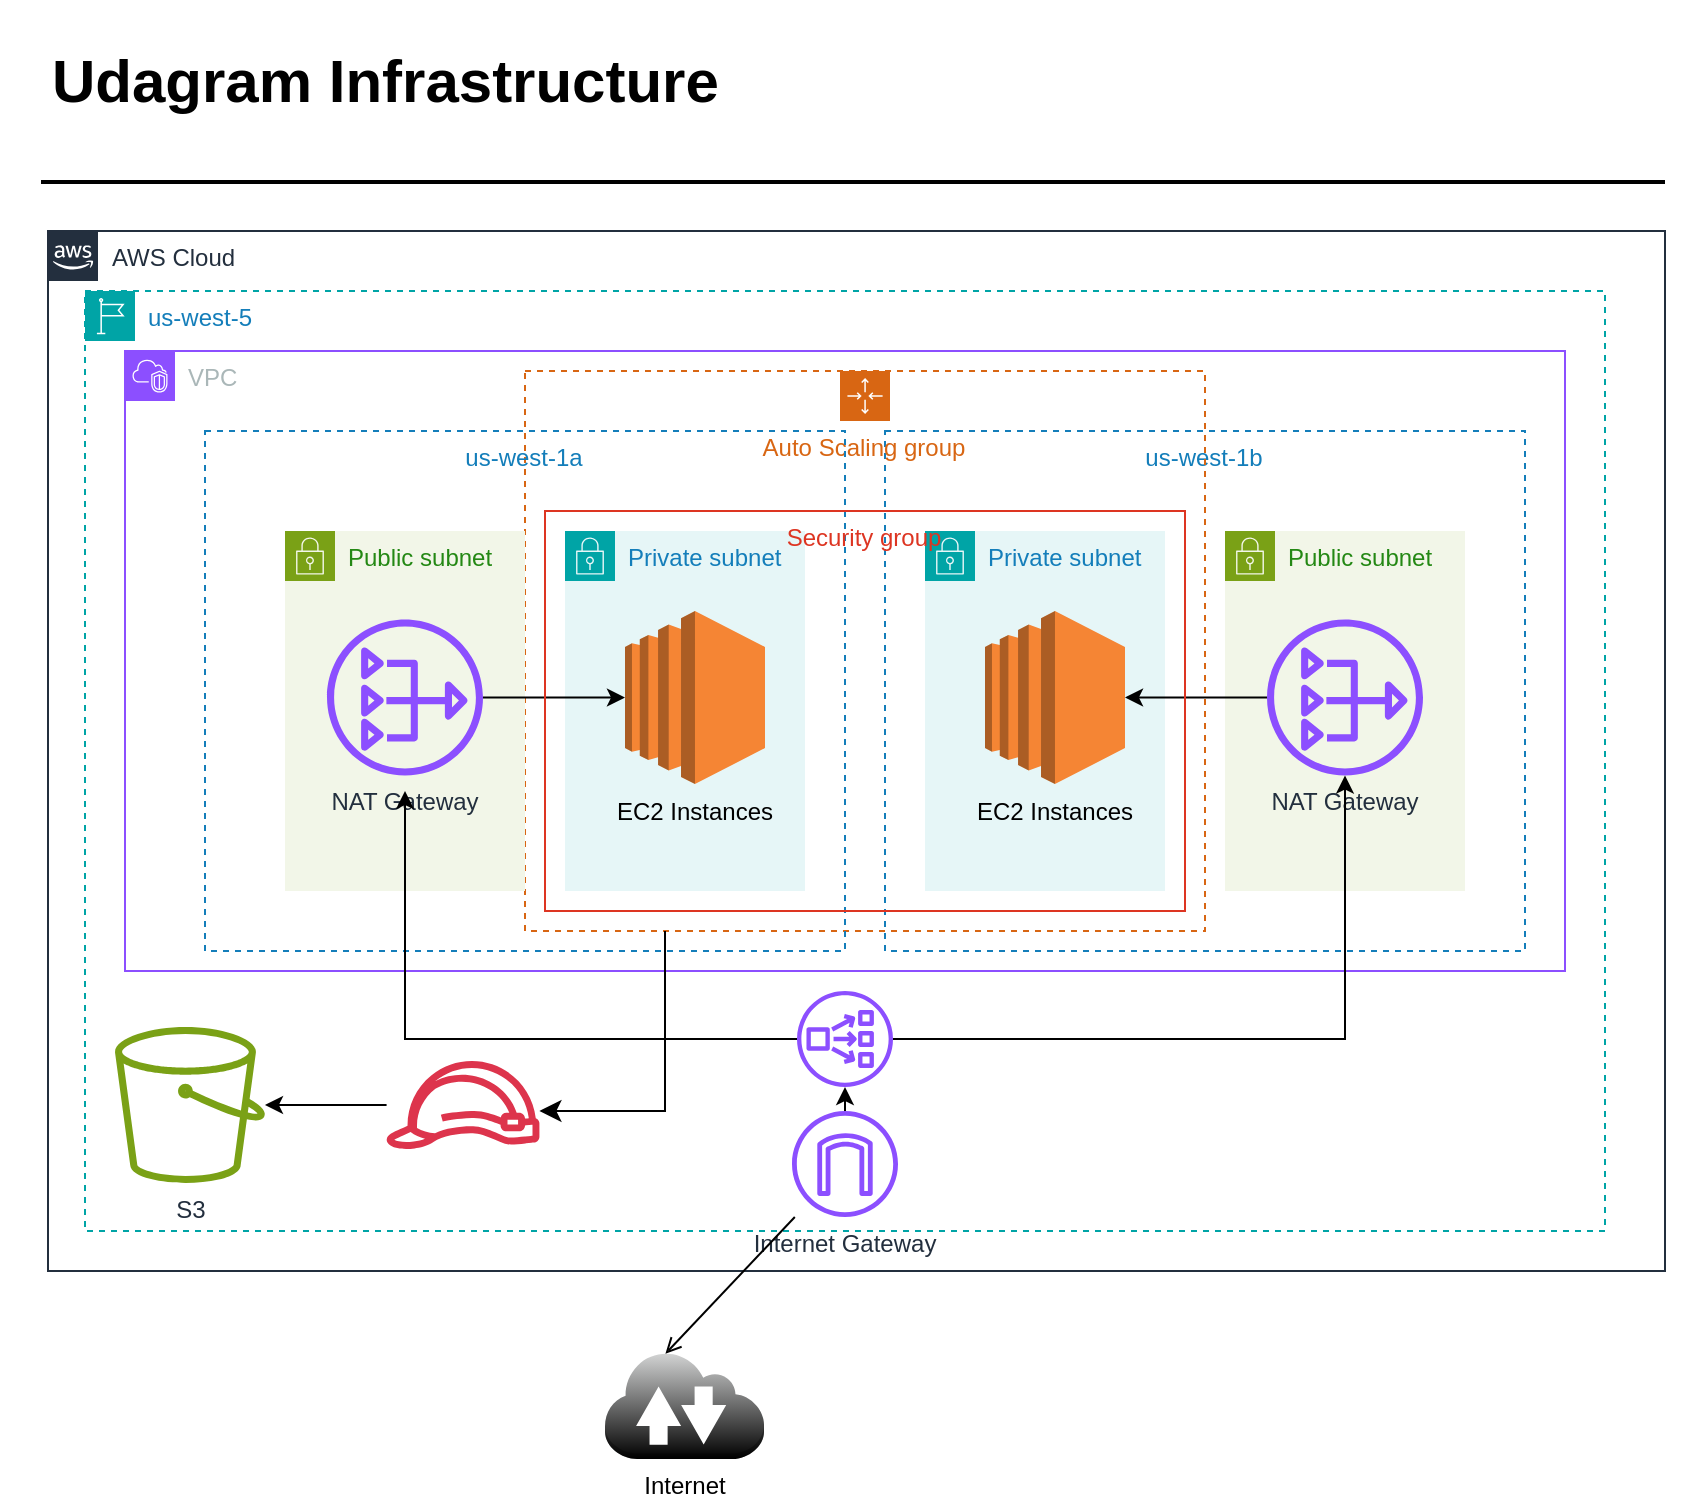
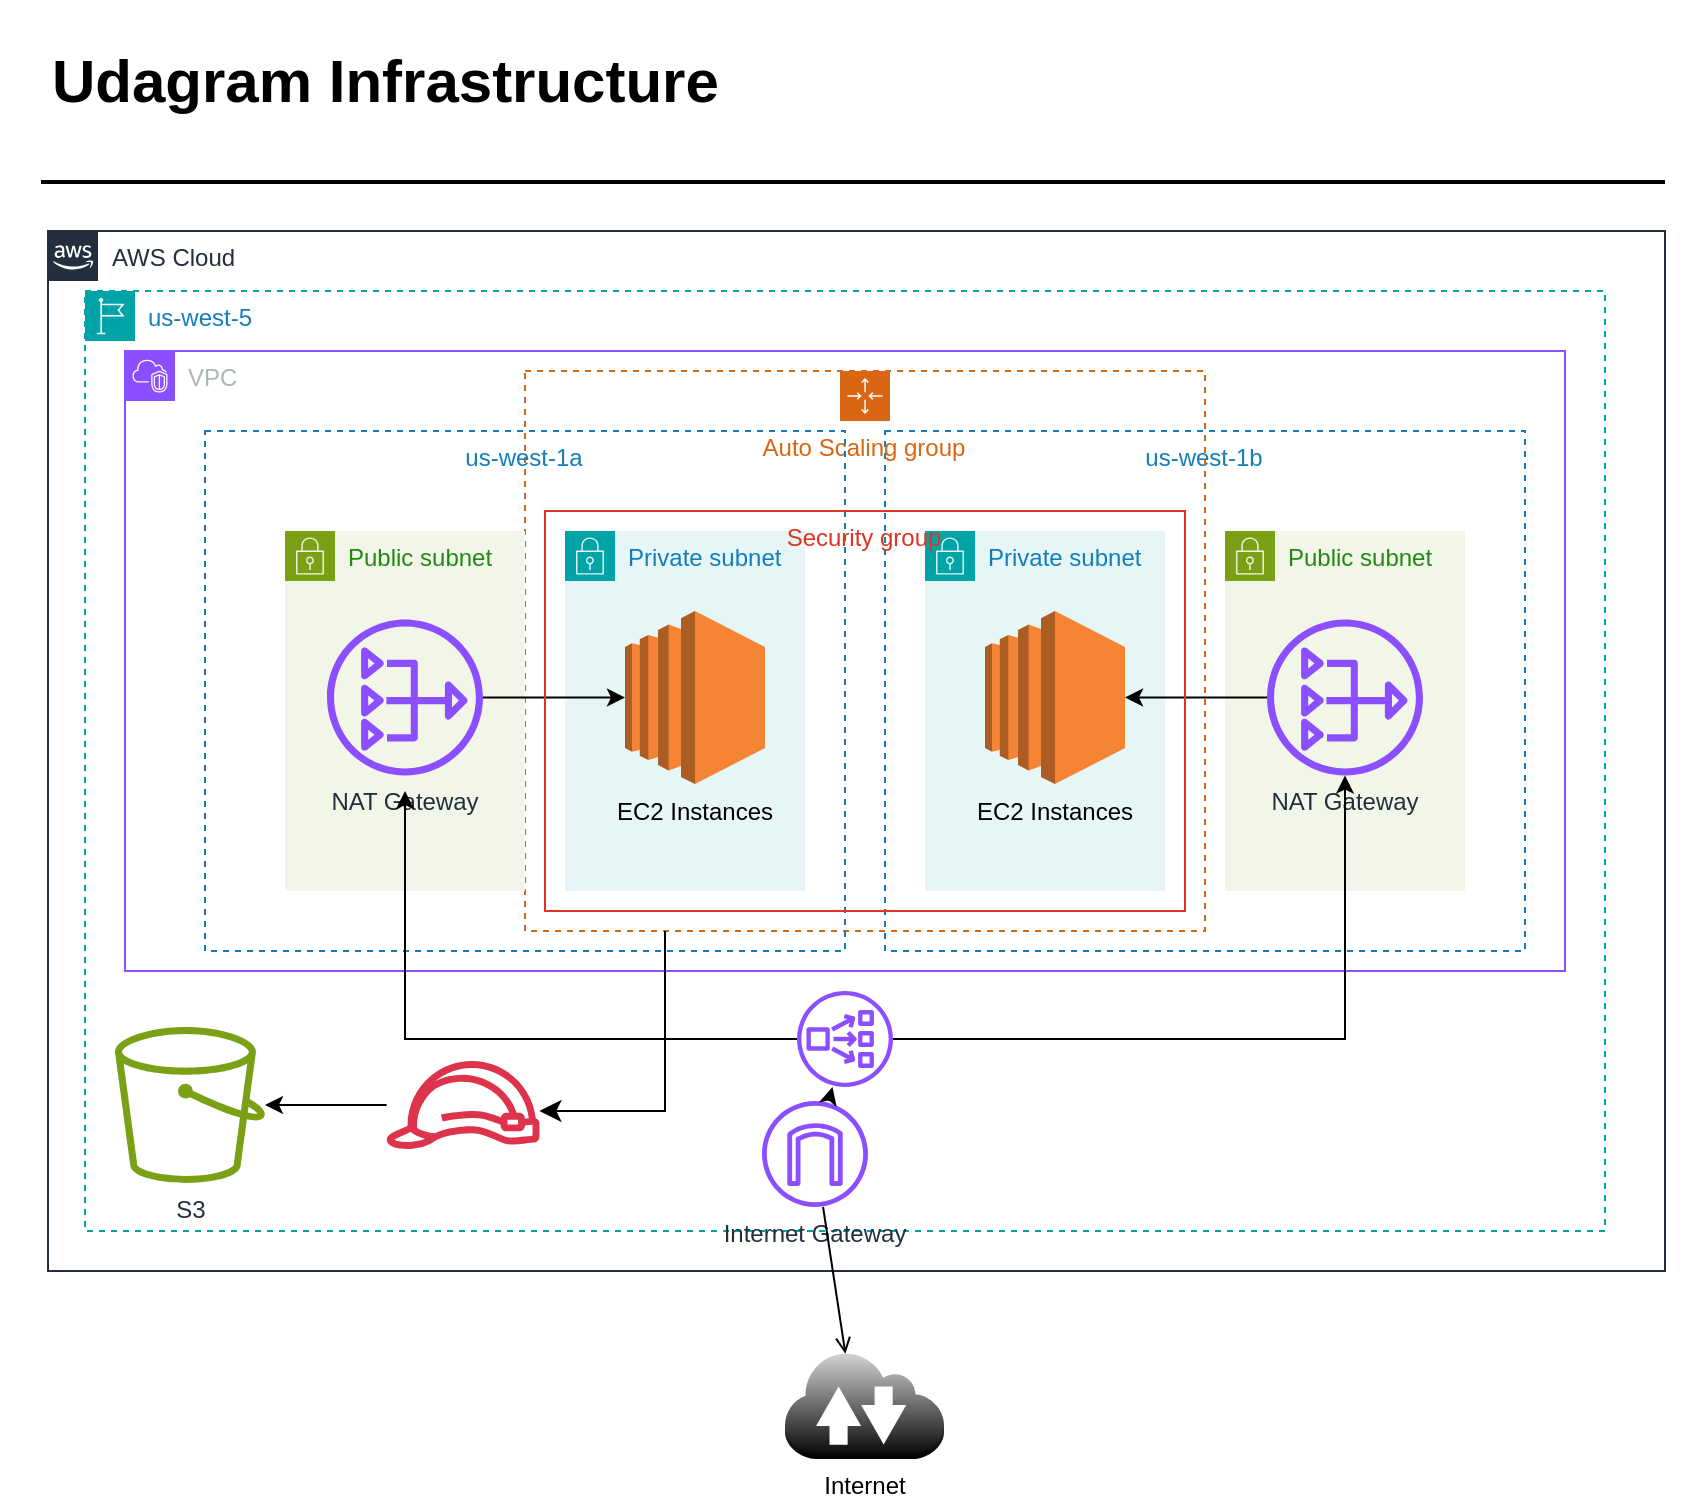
- <mxCell id="6" value="Internet Gateway" style="sketch=0;outlineConnect=0;fontColor=#232F3E;gradientColor=none;fillColor=#8C4FFF;strokeColor=none;dashed=0;verticalLabelPosition=bottom;verticalAlign=top;align=center;html=1;fontSize=12;fontStyle=0;aspect=fixed;pointerEvents=1;shape=mxgraph.aws4.internet_gateway;" vertex="1" parent="5"><mxGeometry x="353.5" y="410" width="53" height="53" as="geometry" /></mxCell>
+ <mxCell id="6" value="Internet Gateway" style="sketch=0;outlineConnect=0;fontColor=#232F3E;gradientColor=none;fillColor=#8C4FFF;strokeColor=none;dashed=0;verticalLabelPosition=bottom;verticalAlign=top;align=center;html=1;fontSize=12;fontStyle=0;aspect=fixed;pointerEvents=1;shape=mxgraph.aws4.internet_gateway;" vertex="1" parent="5"><mxGeometry x="338.5" y="405" width="53" height="53" as="geometry" /></mxCell>
- <mxCell id="22" value="Internet" style="outlineConnect=0;dashed=0;verticalLabelPosition=bottom;verticalAlign=top;align=center;html=1;shape=mxgraph.aws3.internet_2;fillColor=#D2D3D3;gradientColor=black;" vertex="1" parent="1"><mxGeometry x="302" y="675" width="79.5" height="54" as="geometry" /></mxCell>
+ <mxCell id="22" value="Internet" style="outlineConnect=0;dashed=0;verticalLabelPosition=bottom;verticalAlign=top;align=center;html=1;shape=mxgraph.aws3.internet_2;fillColor=#D2D3D3;gradientColor=black;" vertex="1" parent="1"><mxGeometry x="392" y="675" width="79.5" height="54" as="geometry" /></mxCell>
